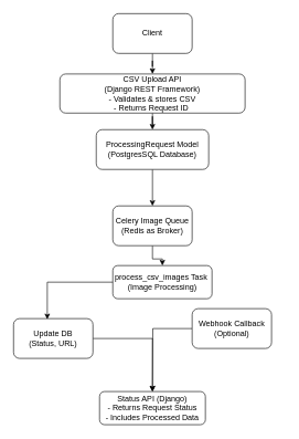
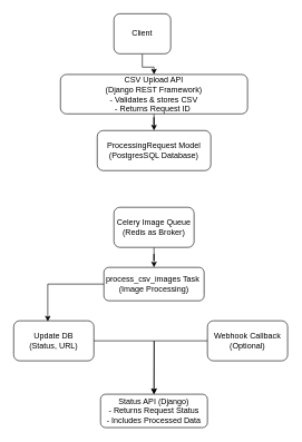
- <mxCell id="3" value="Client" style="rounded=1;whiteSpace=wrap;html=1;" vertex="1" parent="1"><mxGeometry x="170" y="20" width="120" height="60" as="geometry" /></mxCell>
+ <mxCell id="3" value="Client" style="rounded=1;whiteSpace=wrap;html=1;" vertex="1" parent="1"><mxGeometry x="170" y="20" width="85" height="60" as="geometry" /></mxCell>
- <mxCell id="4" value="" style="edgeStyle=orthogonalEdgeStyle;rounded=0;orthogonalLoop=1;jettySize=auto;html=1;" edge="1" parent="1" source="5" target="9"><mxGeometry relative="1" as="geometry" /></mxCell>
- <mxCell id="10" value="process_csv_images Task&amp;nbsp;&lt;br&gt;(Image Processing)" style="rounded=1;whiteSpace=wrap;html=1;" vertex="1" parent="1"><mxGeometry x="170" y="400" width="150" height="50" as="geometry" /></mxCell>
+ <mxCell id="10" value="process_csv_images Task&amp;nbsp;&lt;br&gt;(Image Processing)" style="rounded=1;whiteSpace=wrap;html=1;" vertex="1" parent="1"><mxGeometry x="155" y="400" width="150" height="50" as="geometry" /></mxCell>
- <mxCell id="14" value="Webhook Callback&lt;br&gt;(Optional)" style="rounded=1;whiteSpace=wrap;html=1;" vertex="1" parent="1"><mxGeometry x="290" y="465" width="120" height="60" as="geometry" /></mxCell>
+ <mxCell id="14" value="Webhook Callback&lt;br&gt;(Optional)" style="rounded=1;whiteSpace=wrap;html=1;" vertex="1" parent="1"><mxGeometry x="310" y="480" width="120" height="60" as="geometry" /></mxCell>
